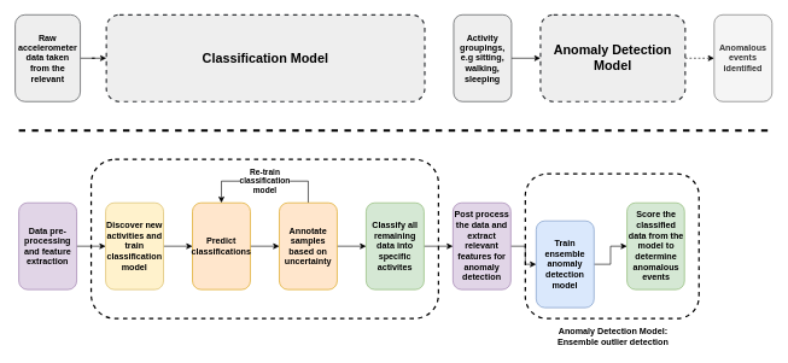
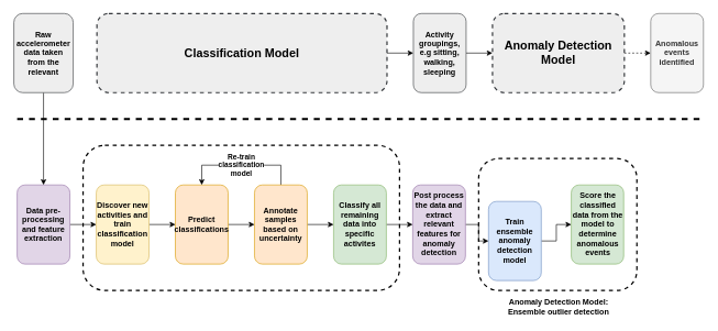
- <mxCell id="25" value="" style="edgeStyle=orthogonalEdgeStyle;rounded=0;orthogonalLoop=1;jettySize=auto;html=1;" edge="1" parent="1" source="27" target="22"><mxGeometry relative="1" as="geometry" /></mxCell>
+ <mxCell id="21" value="" style="edgeStyle=orthogonalEdgeStyle;rounded=0;orthogonalLoop=1;jettySize=auto;html=1;" edge="1" parent="1" source="22" target="29"><mxGeometry relative="1" as="geometry" /></mxCell>
+ <mxCell id="26" style="edgeStyle=orthogonalEdgeStyle;rounded=0;orthogonalLoop=1;jettySize=auto;html=1;entryX=0.5;entryY=0;entryDx=0;entryDy=0;" edge="1" parent="1" source="27" target="3"><mxGeometry relative="1" as="geometry" /></mxCell>
